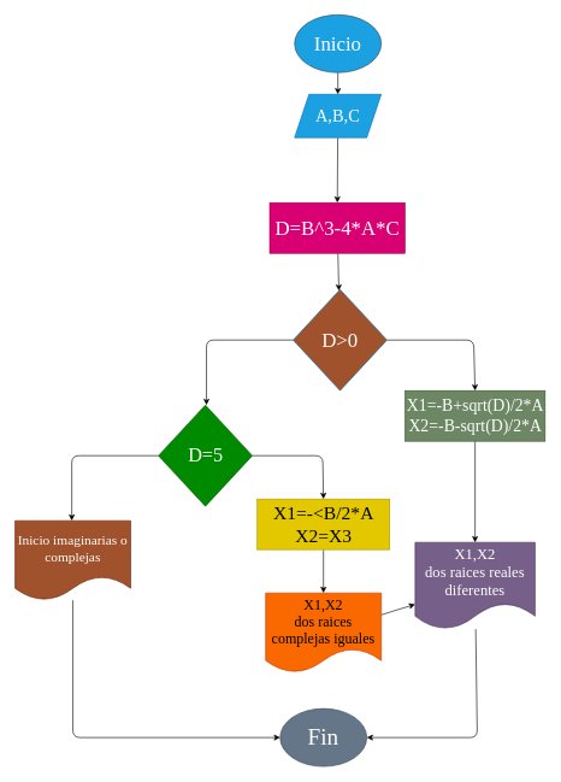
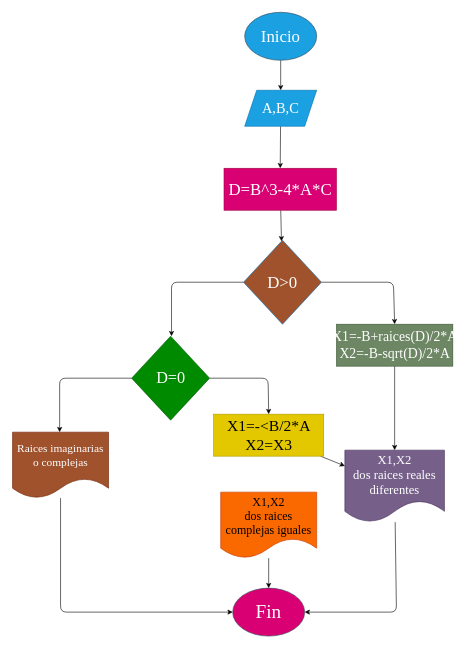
- <mxCell id="5" value="&lt;font style=&quot;font-size: 24px;&quot;&gt;A,B,C&lt;/font&gt;" style="shape=parallelogram;perimeter=parallelogramPerimeter;whiteSpace=wrap;html=1;fixedSize=1;fillColor=#1ba1e2;fontColor=#ffffff;strokeColor=#006EAF;fontFamily=Comic Sans MS;fontSize=24;" parent="1" vertex="1"><mxGeometry x="407" y="130" width="120" height="60" as="geometry" /></mxCell>
+ <mxCell id="5" value="&lt;font style=&quot;font-size: 24px;&quot;&gt;A,B,C&lt;/font&gt;" style="shape=parallelogram;perimeter=parallelogramPerimeter;whiteSpace=wrap;html=1;fixedSize=1;fillColor=#1ba1e2;fontColor=#ffffff;strokeColor=#006EAF;fontFamily=Comic Sans MS;fontSize=24;" parent="1" vertex="1"><mxGeometry x="407" y="150" width="120" height="60" as="geometry" /></mxCell>
- <mxCell id="15" value="&lt;font style=&quot;font-size: 23px;&quot;&gt;X1=-B+sqrt(D)/2*A&lt;br style=&quot;font-size: 23px;&quot;&gt;X2=&lt;/font&gt;&lt;span style=&quot;font-size: 23px;&quot;&gt;-B-sqrt(D)/2*A&lt;/span&gt;" style="text;strokeColor=#3A5431;fillColor=#6d8764;html=1;fontSize=23;fontStyle=0;verticalAlign=middle;align=center;fontColor=#ffffff;fontFamily=Comic Sans MS;" parent="1" vertex="1"><mxGeometry x="560" y="540" width="194" height="70" as="geometry" /></mxCell>
+ <mxCell id="15" value="&lt;font style=&quot;font-size: 23px;&quot;&gt;X1=-B+raices(D)/2*A&lt;br style=&quot;font-size: 23px;&quot;&gt;X2=&lt;/font&gt;&lt;span style=&quot;font-size: 23px;&quot;&gt;-B-sqrt(D)/2*A&lt;/span&gt;" style="text;strokeColor=#3A5431;fillColor=#6d8764;html=1;fontSize=23;fontStyle=0;verticalAlign=middle;align=center;fontColor=#ffffff;fontFamily=Comic Sans MS;" parent="1" vertex="1"><mxGeometry x="560" y="540" width="194" height="70" as="geometry" /></mxCell>
- <mxCell id="18" value="D=5" style="rhombus;whiteSpace=wrap;html=1;fontSize=27;fillColor=#008a00;fontColor=#ffffff;strokeColor=#005700;fontFamily=Comic Sans MS;" parent="1" vertex="1"><mxGeometry x="218.5" y="560" width="130" height="140" as="geometry" /></mxCell>
+ <mxCell id="18" value="D=0" style="rhombus;whiteSpace=wrap;html=1;fontSize=27;fillColor=#008a00;fontColor=#ffffff;strokeColor=#005700;fontFamily=Comic Sans MS;" parent="1" vertex="1"><mxGeometry x="218.5" y="560" width="130" height="140" as="geometry" /></mxCell>
- <mxCell id="22" value="Inicio imaginarias o complejas" style="shape=document;whiteSpace=wrap;html=1;boundedLbl=1;fontSize=19;fillColor=#a0522d;fontColor=#ffffff;strokeColor=#6D1F00;fontFamily=Comic Sans MS;" parent="1" vertex="1"><mxGeometry x="20" y="720" width="160" height="110" as="geometry" /></mxCell>
+ <mxCell id="22" value="Raices imaginarias o complejas" style="shape=document;whiteSpace=wrap;html=1;boundedLbl=1;fontSize=19;fillColor=#a0522d;fontColor=#ffffff;strokeColor=#6D1F00;fontFamily=Comic Sans MS;" parent="1" vertex="1"><mxGeometry x="20" y="720" width="160" height="110" as="geometry" /></mxCell>
- <mxCell id="19" style="edgeStyle=none;html=1;entryX=0.5;entryY=0;entryDx=0;entryDy=0;fontSize=18;" parent="1" source="20" target="24" edge="1"><mxGeometry relative="1" as="geometry" /></mxCell>
+ <mxCell id="19" style="edgeStyle=none;html=1;fontSize=18;" parent="1" source="20" target="10" edge="1"><mxGeometry relative="1" as="geometry" /></mxCell>
- <mxCell id="23" style="edgeStyle=none;html=1;fontSize=18;" parent="1" source="24" target="10" edge="1"><mxGeometry relative="1" as="geometry" /></mxCell>
+ <mxCell id="23" style="edgeStyle=none;html=1;entryX=0.5;entryY=0;entryDx=0;entryDy=0;fontSize=18;" parent="1" source="24" target="11" edge="1"><mxGeometry relative="1" as="geometry" /></mxCell>
- <mxCell id="11" value="Fin" style="ellipse;whiteSpace=wrap;html=1;fontSize=32;fillColor=#647687;fontColor=#ffffff;strokeColor=#314354;fontFamily=Comic Sans MS;" parent="1" vertex="1"><mxGeometry x="387" y="980" width="120" height="80" as="geometry" /></mxCell>
+ <mxCell id="11" value="Fin" style="ellipse;whiteSpace=wrap;html=1;fontSize=32;fillColor=#d80073;fontColor=#ffffff;strokeColor=#314354;fontFamily=Comic Sans MS;" parent="1" vertex="1"><mxGeometry x="387" y="980" width="120" height="80" as="geometry" /></mxCell>
